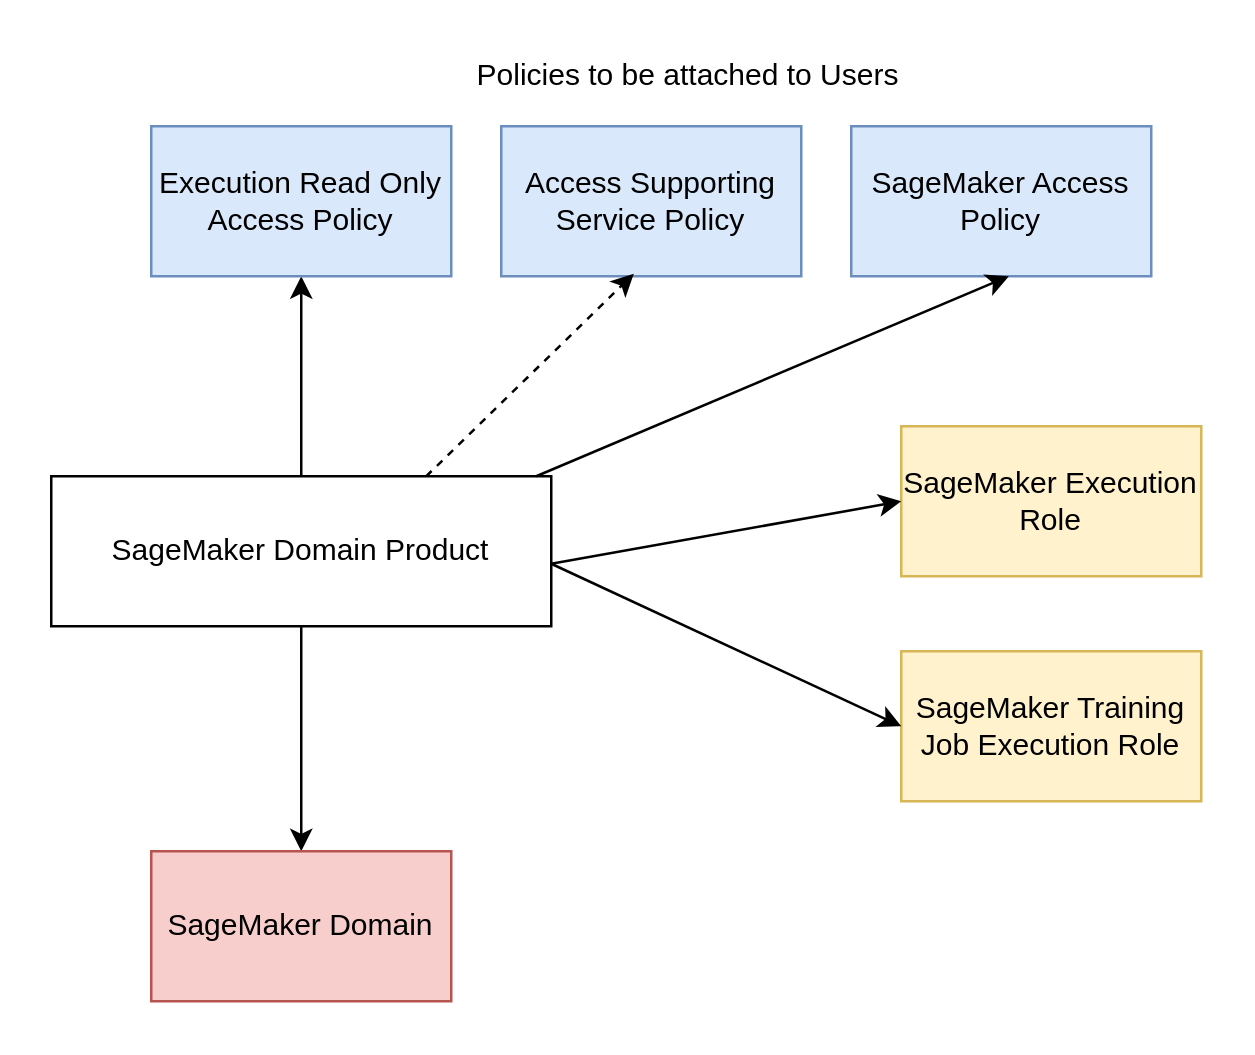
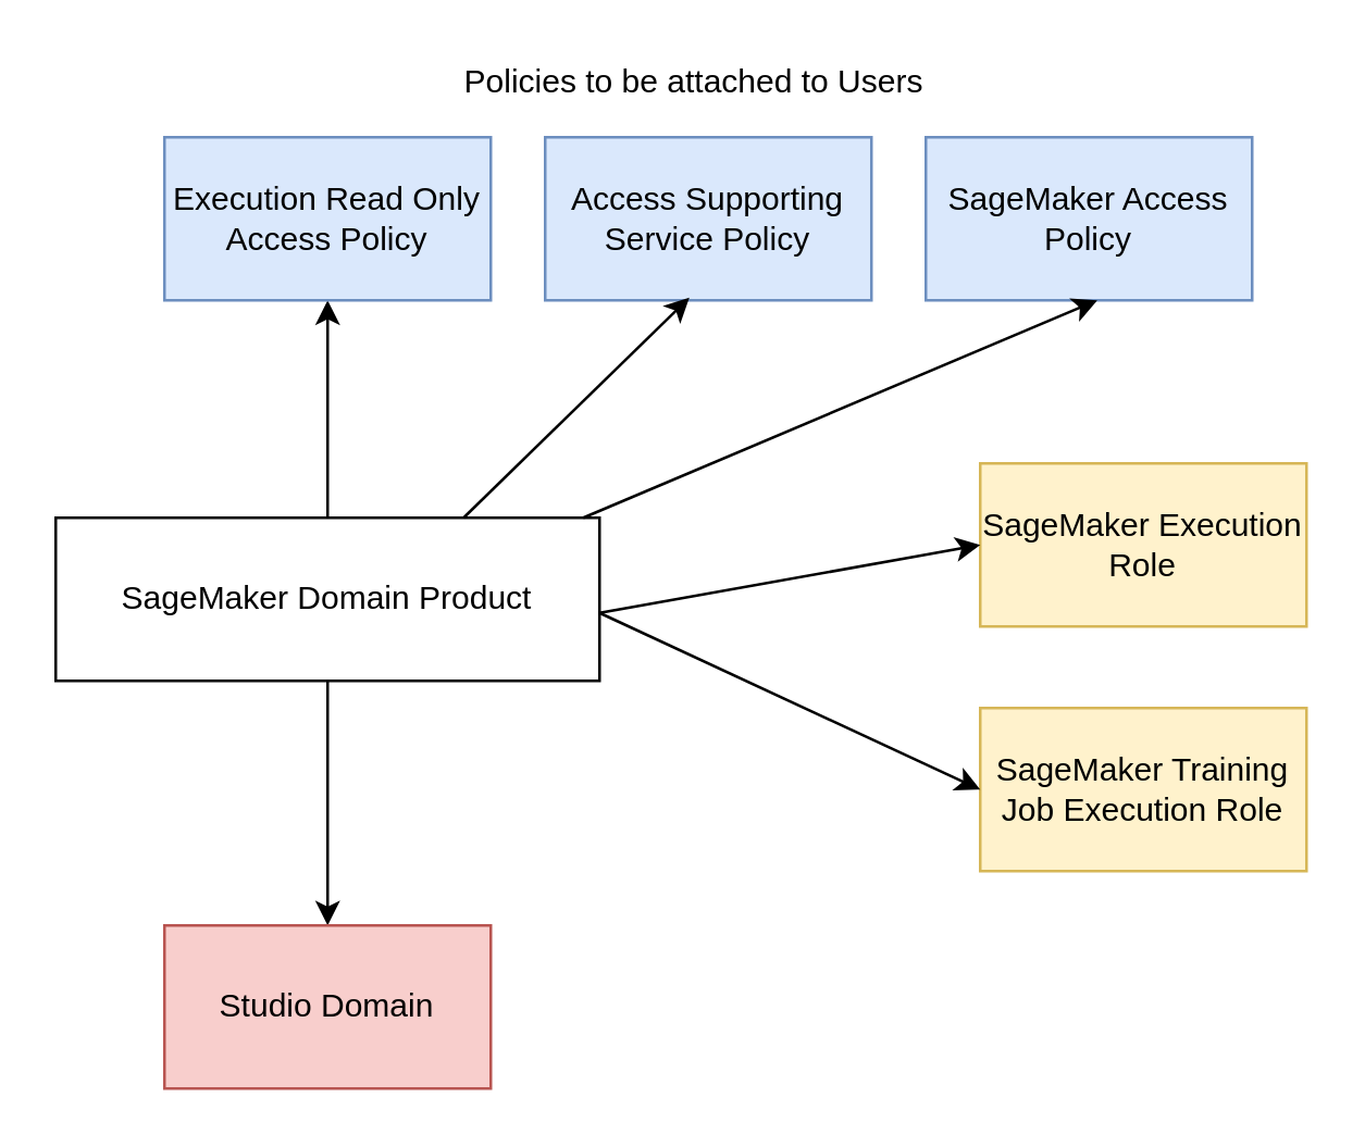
- <mxCell id="10" value="Policies to be attached to Users" style="text;html=1;strokeColor=none;fillColor=none;align=center;verticalAlign=middle;whiteSpace=wrap;rounded=0;" vertex="1" parent="1"><mxGeometry x="170" y="20" width="210" height="20" as="geometry" /></mxCell>
+ <mxCell id="10" value="Policies to be attached to Users" style="text;html=1;strokeColor=none;fillColor=none;align=center;verticalAlign=middle;whiteSpace=wrap;rounded=0;" vertex="1" parent="1"><mxGeometry x="150" y="20" width="210" height="20" as="geometry" /></mxCell>
- <mxCell id="7" value="" style="endArrow=classic;html=1;exitX=0.75;exitY=0;exitDx=0;exitDy=0;entryX=0.442;entryY=0.983;entryDx=0;entryDy=0;entryPerimeter=0;dashed=1;" edge="1" parent="1" source="4" target="6"><mxGeometry width="50" height="50" relative="1" as="geometry"><mxPoint x="210" y="170" as="sourcePoint" /><mxPoint x="260" y="120" as="targetPoint" /></mxGeometry></mxCell>
+ <mxCell id="7" value="" style="endArrow=classic;html=1;exitX=0.75;exitY=0;exitDx=0;exitDy=0;entryX=0.442;entryY=0.983;entryDx=0;entryDy=0;entryPerimeter=0;" edge="1" parent="1" source="4" target="6"><mxGeometry width="50" height="50" relative="1" as="geometry"><mxPoint x="210" y="170" as="sourcePoint" /><mxPoint x="260" y="120" as="targetPoint" /></mxGeometry></mxCell>
- <mxCell id="15" value="SageMaker Domain" style="whiteSpace=wrap;html=1;rounded=0;fillColor=#f8cecc;strokeColor=#b85450;" vertex="1" parent="1"><mxGeometry x="60" y="340" width="120" height="60" as="geometry" /></mxCell>
+ <mxCell id="15" value="Studio Domain" style="whiteSpace=wrap;html=1;rounded=0;fillColor=#f8cecc;strokeColor=#b85450;" vertex="1" parent="1"><mxGeometry x="60" y="340" width="120" height="60" as="geometry" /></mxCell>
